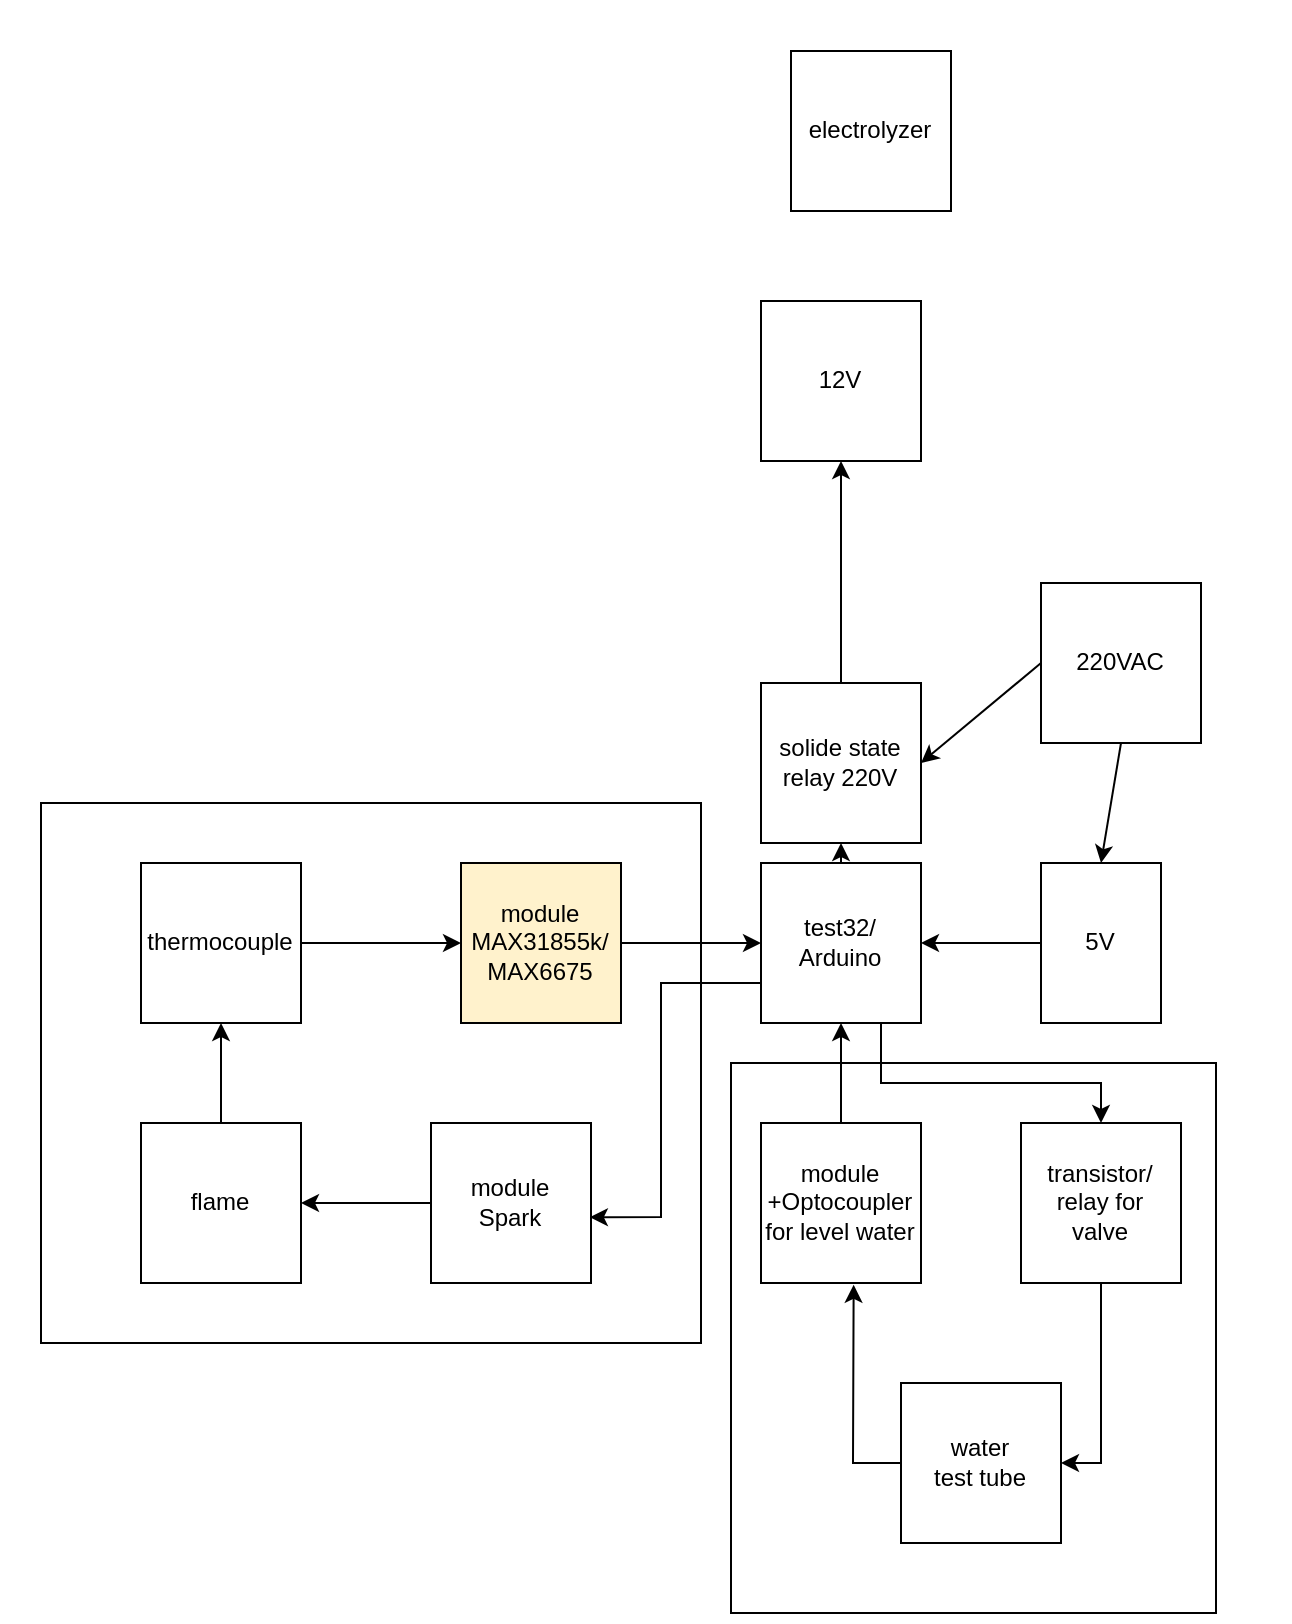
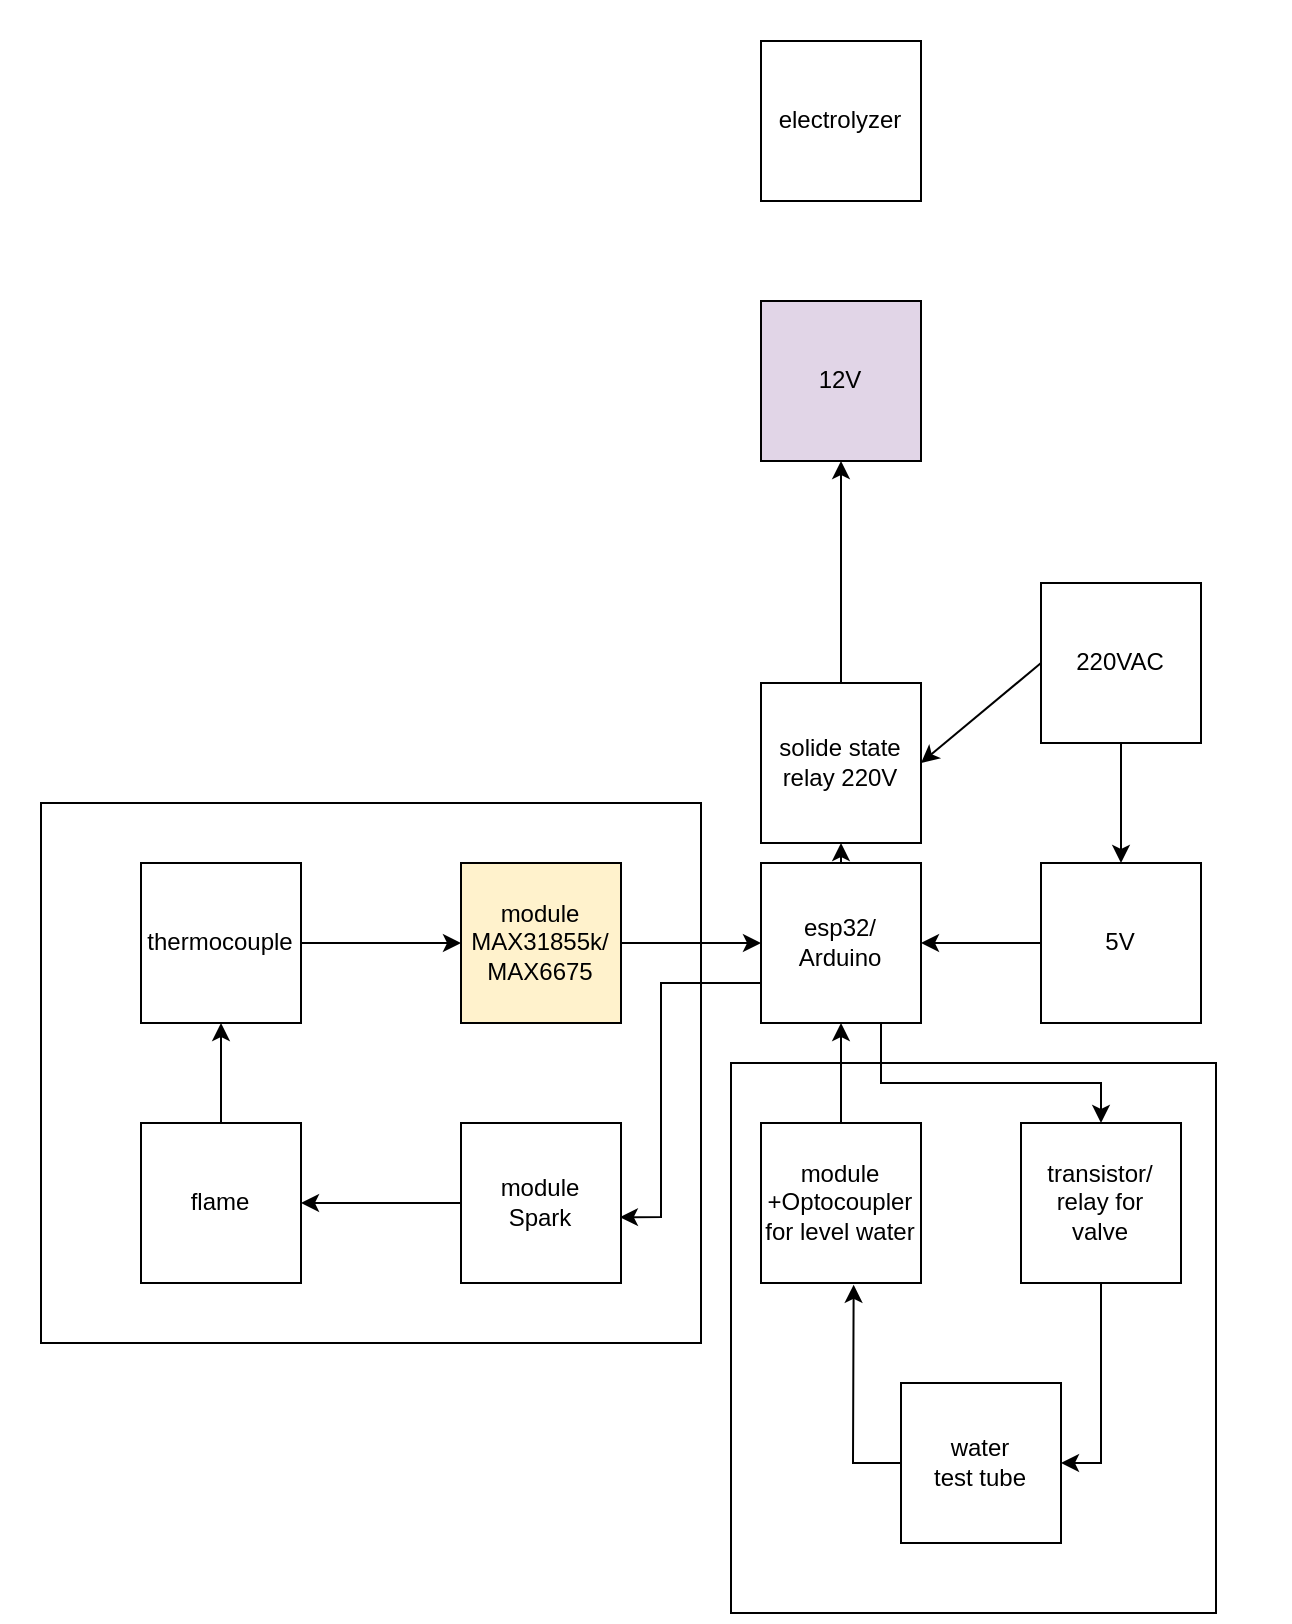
- <mxCell id="11" value="electrolyzer" style="whiteSpace=wrap;html=1;aspect=fixed;" vertex="1" parent="1"><mxGeometry x="395" y="25" width="80" height="80" as="geometry" /></mxCell>
+ <mxCell id="11" value="electrolyzer" style="whiteSpace=wrap;html=1;aspect=fixed;" vertex="1" parent="1"><mxGeometry x="380" y="20" width="80" height="80" as="geometry" /></mxCell>
- <mxCell id="29" value="12V" style="whiteSpace=wrap;html=1;aspect=fixed;" vertex="1" parent="1"><mxGeometry x="380" y="150" width="80" height="80" as="geometry" /></mxCell>
+ <mxCell id="29" value="12V" style="whiteSpace=wrap;html=1;aspect=fixed;fillColor=#e1d5e7;" vertex="1" parent="1"><mxGeometry x="380" y="150" width="80" height="80" as="geometry" /></mxCell>
- <mxCell id="4" value="test32/&lt;div&gt;Arduino&lt;/div&gt;" style="whiteSpace=wrap;html=1;aspect=fixed;" vertex="1" parent="1"><mxGeometry x="380" y="431" width="80" height="80" as="geometry" /></mxCell>
+ <mxCell id="4" value="esp32/&lt;div&gt;Arduino&lt;/div&gt;" style="whiteSpace=wrap;html=1;aspect=fixed;" vertex="1" parent="1"><mxGeometry x="380" y="431" width="80" height="80" as="geometry" /></mxCell>
- <mxCell id="26" value="5V" style="whiteSpace=wrap;html=1;aspect=fixed;" vertex="1" parent="1"><mxGeometry x="520" y="431" width="60" height="80" as="geometry" /></mxCell>
+ <mxCell id="26" value="5V" style="whiteSpace=wrap;html=1;aspect=fixed;" vertex="1" parent="1"><mxGeometry x="520" y="431" width="80" height="80" as="geometry" /></mxCell>
- <mxCell id="9" value="module&lt;div&gt;Spark&lt;/div&gt;" style="whiteSpace=wrap;html=1;aspect=fixed;" vertex="1" parent="1"><mxGeometry x="215" y="561" width="80" height="80" as="geometry" /></mxCell>
+ <mxCell id="9" value="module&lt;div&gt;Spark&lt;/div&gt;" style="whiteSpace=wrap;html=1;aspect=fixed;" vertex="1" parent="1"><mxGeometry x="230" y="561" width="80" height="80" as="geometry" /></mxCell>
